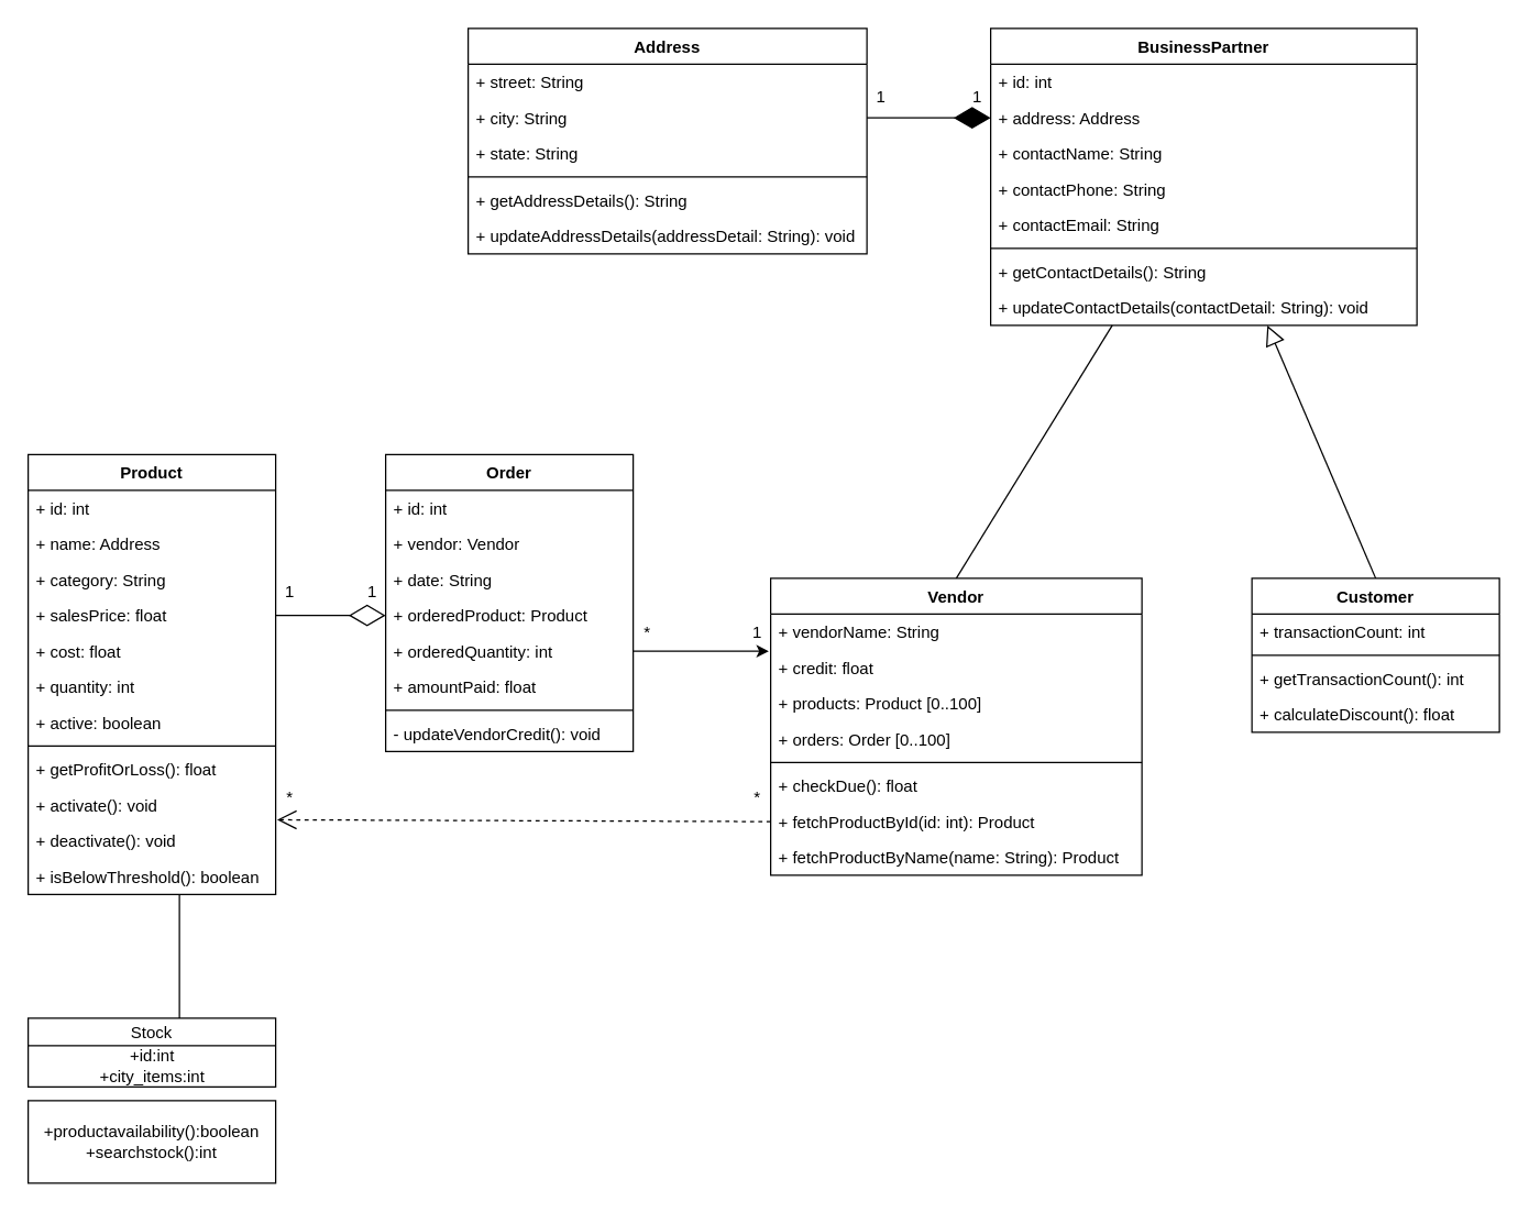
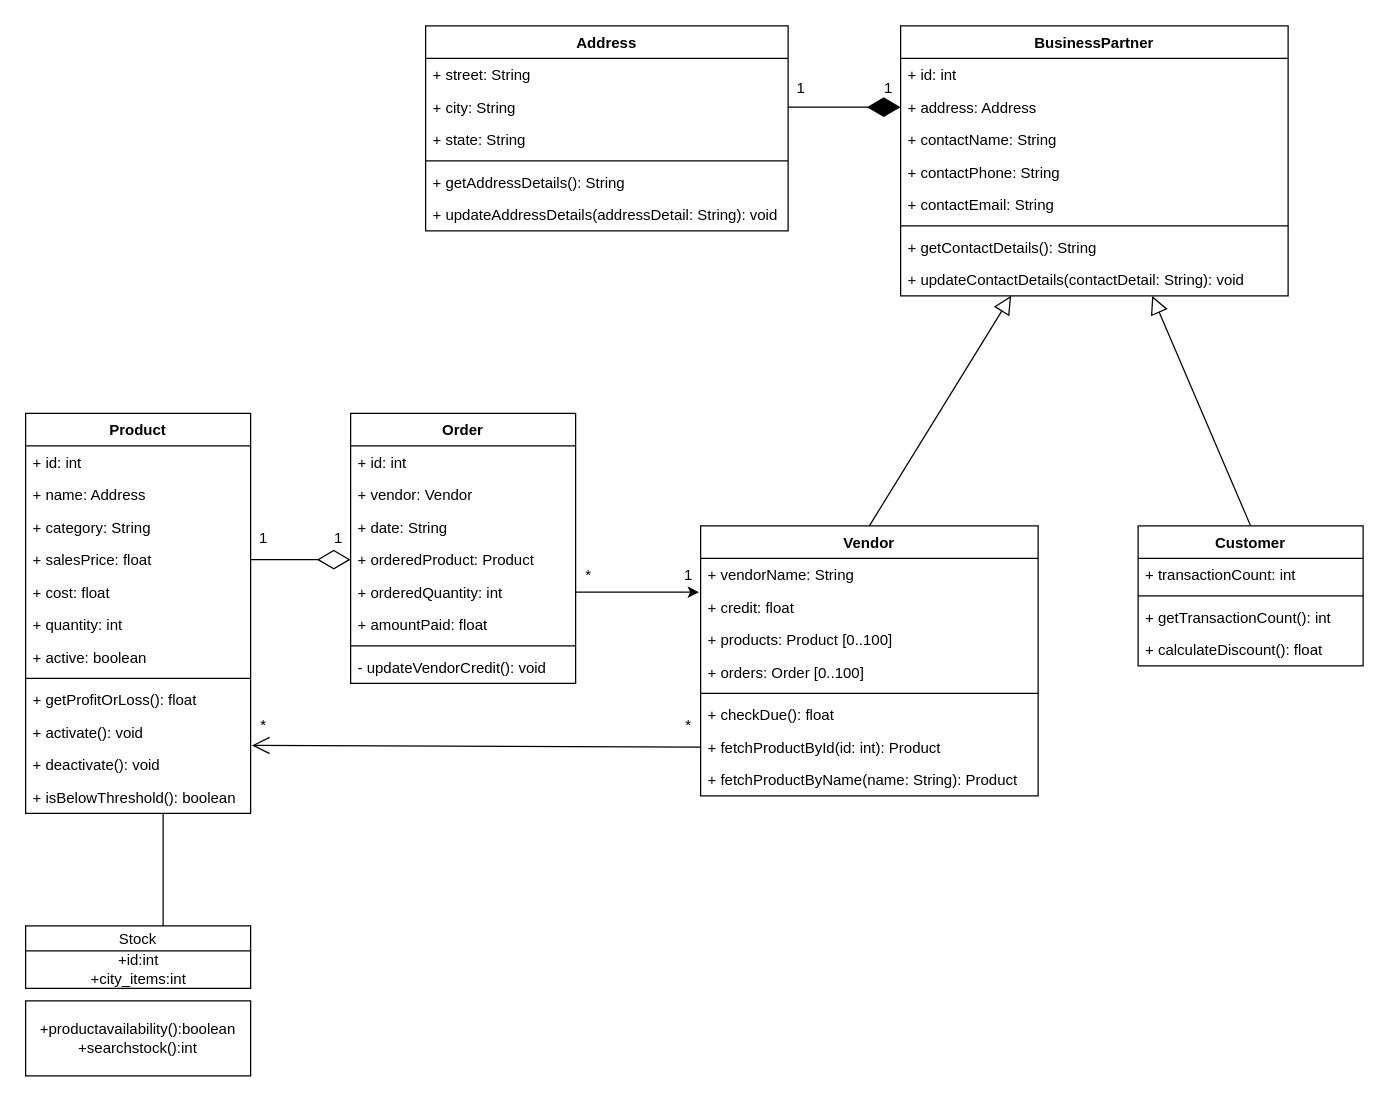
- <mxCell id="37" value="" style="edgeStyle=none;html=1;endSize=12;endArrow=none;endFill=0;exitX=0.5;exitY=0;exitDx=0;exitDy=0;" parent="1" source="39" target="28" edge="1"><mxGeometry width="160" relative="1" as="geometry"><mxPoint x="510" y="260" as="sourcePoint" /><mxPoint x="670" y="260" as="targetPoint" /></mxGeometry></mxCell>
+ <mxCell id="37" value="" style="edgeStyle=none;html=1;endSize=12;endArrow=block;endFill=0;exitX=0.5;exitY=0;exitDx=0;exitDy=0;" parent="1" source="39" target="28" edge="1"><mxGeometry width="160" relative="1" as="geometry"><mxPoint x="510" y="260" as="sourcePoint" /><mxPoint x="670" y="260" as="targetPoint" /></mxGeometry></mxCell>
- <mxCell id="15" value="" style="endArrow=open;endFill=1;endSize=12;html=1;exitX=0;exitY=0.5;exitDx=0;exitDy=0;entryX=1.006;entryY=-0.09;entryDx=0;entryDy=0;entryPerimeter=0;dashed=1;" parent="1" source="46" target="13" edge="1"><mxGeometry width="160" relative="1" as="geometry"><mxPoint x="270" y="690" as="sourcePoint" /><mxPoint x="182" y="597" as="targetPoint" /></mxGeometry></mxCell>
+ <mxCell id="15" value="" style="endArrow=open;endFill=1;endSize=12;html=1;exitX=0;exitY=0.5;exitDx=0;exitDy=0;entryX=1.006;entryY=-0.09;entryDx=0;entryDy=0;entryPerimeter=0;" parent="1" source="46" target="13" edge="1"><mxGeometry width="160" relative="1" as="geometry"><mxPoint x="270" y="690" as="sourcePoint" /><mxPoint x="182" y="597" as="targetPoint" /></mxGeometry></mxCell>
